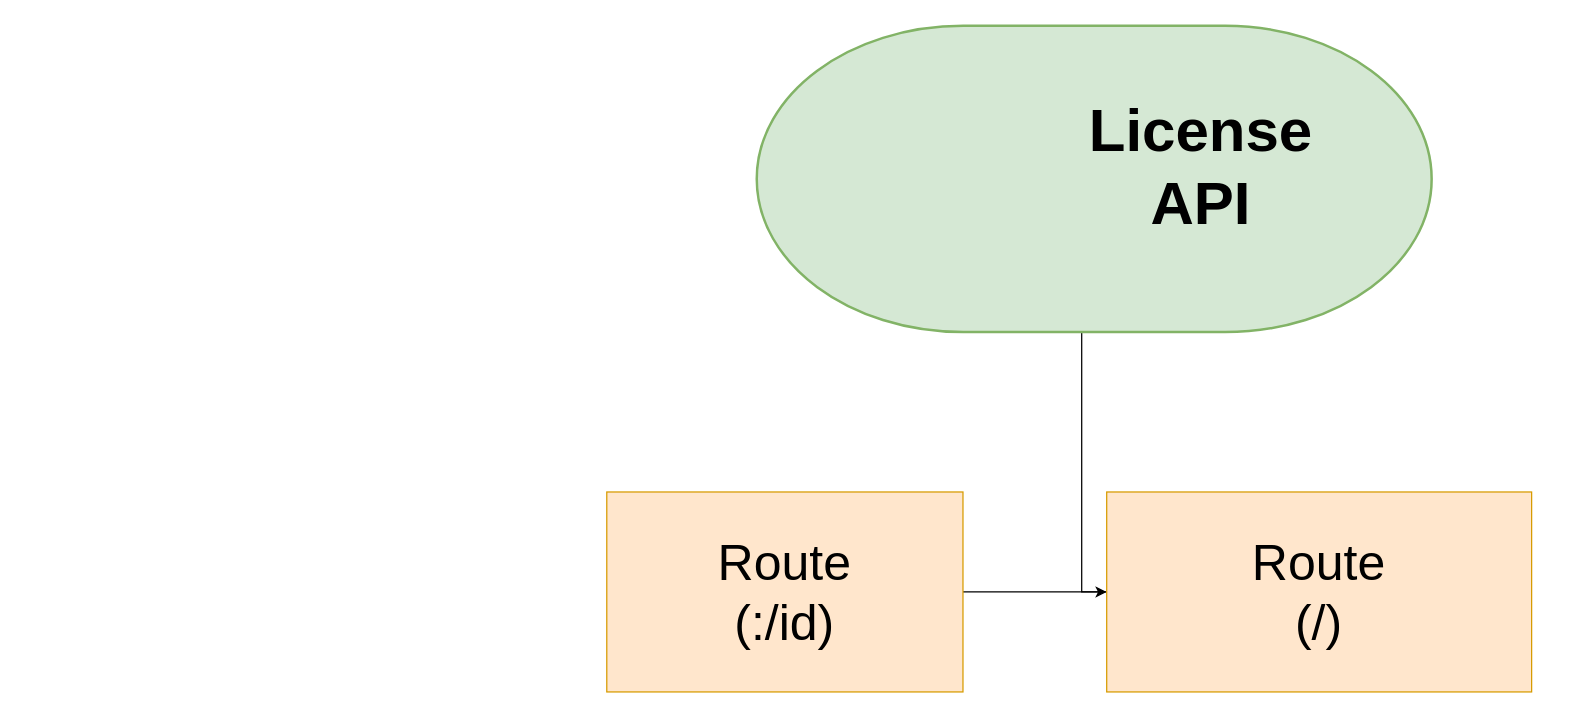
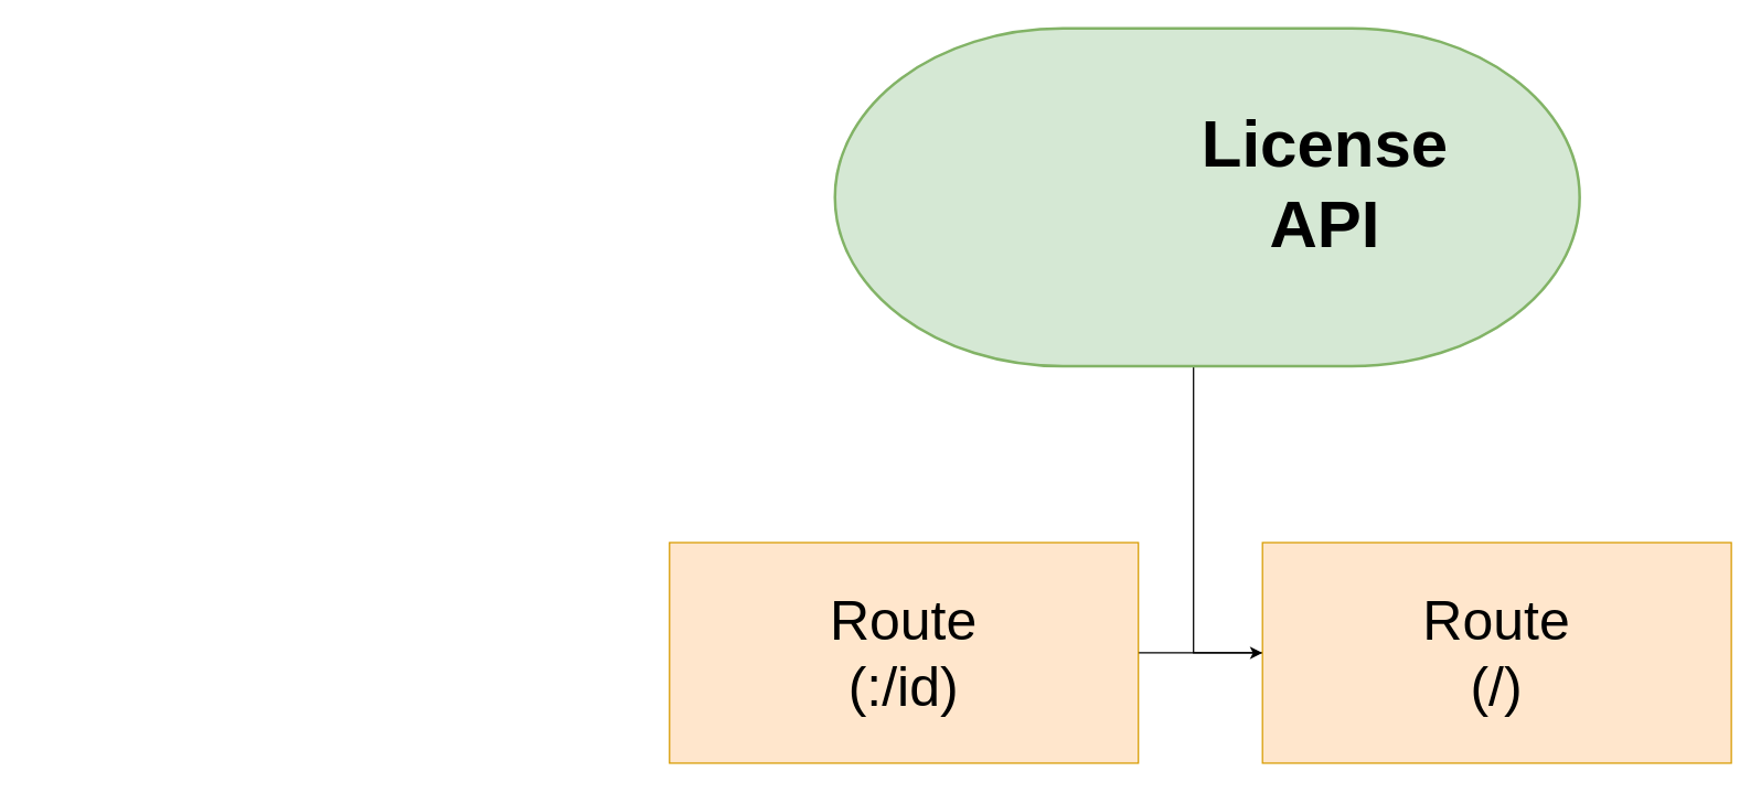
- <mxCell id="9" value="&lt;div style=&quot;font-size: 40px;&quot;&gt;Route&lt;/div&gt;&lt;div style=&quot;font-size: 40px;&quot;&gt;(:/id)&lt;br style=&quot;font-size: 40px;&quot;&gt;&lt;/div&gt;" style="rounded=0;whiteSpace=wrap;html=1;fontFamily=Helvetica;fontSize=40;fillColor=#ffe6cc;strokeColor=#d79b00;" vertex="1" parent="1"><mxGeometry x="485" y="393" width="285" height="160" as="geometry" /></mxCell>
+ <mxCell id="9" value="&lt;div style=&quot;font-size: 40px;&quot;&gt;Route&lt;/div&gt;&lt;div style=&quot;font-size: 40px;&quot;&gt;(:/id)&lt;br style=&quot;font-size: 40px;&quot;&gt;&lt;/div&gt;" style="rounded=0;whiteSpace=wrap;html=1;fontFamily=Helvetica;fontSize=40;fillColor=#ffe6cc;strokeColor=#d79b00;" vertex="1" parent="1"><mxGeometry x="485" y="393" width="340" height="160" as="geometry" /></mxCell>
- <mxCell id="8" value="&lt;div style=&quot;font-size: 40px;&quot;&gt;Route&lt;/div&gt;&lt;div style=&quot;font-size: 40px;&quot;&gt;(/)&lt;br style=&quot;font-size: 40px;&quot;&gt;&lt;/div&gt;" style="rounded=0;whiteSpace=wrap;html=1;fontFamily=Helvetica;fontSize=40;fillColor=#ffe6cc;strokeColor=#d79b00;" vertex="1" parent="1"><mxGeometry x="885" y="393" width="340" height="160" as="geometry" /></mxCell>
+ <mxCell id="8" value="&lt;div style=&quot;font-size: 40px;&quot;&gt;Route&lt;/div&gt;&lt;div style=&quot;font-size: 40px;&quot;&gt;(/)&lt;br style=&quot;font-size: 40px;&quot;&gt;&lt;/div&gt;" style="rounded=0;whiteSpace=wrap;html=1;fontFamily=Helvetica;fontSize=40;fillColor=#ffe6cc;strokeColor=#d79b00;" vertex="1" parent="1"><mxGeometry x="915" y="393" width="340" height="160" as="geometry" /></mxCell>
